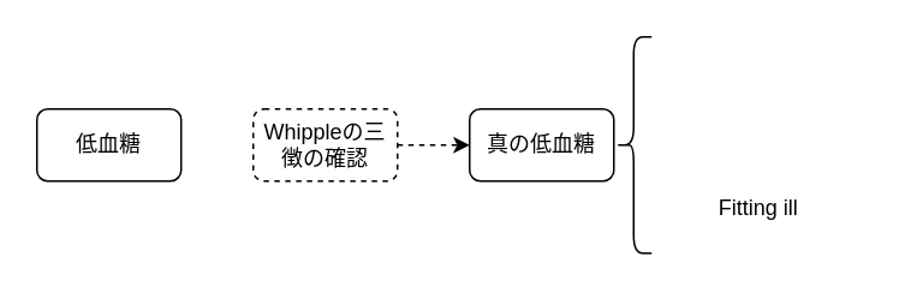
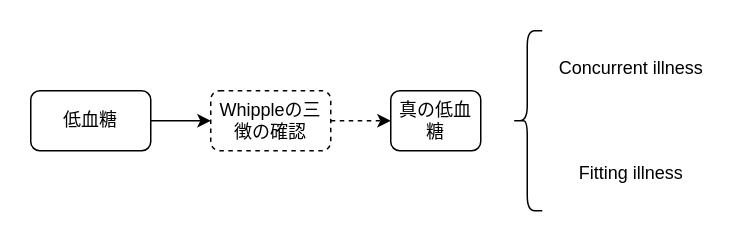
+ <mxCell id="8" value="Concurrent illness" style="text;html=1;align=center;verticalAlign=middle;whiteSpace=wrap;rounded=0;" vertex="1" parent="1"><mxGeometry x="361" y="30" width="119" height="30" as="geometry" /></mxCell>
+ <mxCell id="2" style="edgeStyle=none;html=1;exitX=1;exitY=0.5;exitDx=0;exitDy=0;entryX=0;entryY=0.5;entryDx=0;entryDy=0;" edge="1" parent="1" source="3" target="5"><mxGeometry relative="1" as="geometry" /></mxCell>
- <mxCell id="6" value="真の低血糖" style="rounded=1;whiteSpace=wrap;html=1;" vertex="1" parent="1"><mxGeometry x="260" y="60" width="80" height="40" as="geometry" /></mxCell>
+ <mxCell id="6" value="真の低血糖" style="rounded=1;whiteSpace=wrap;html=1;" vertex="1" parent="1"><mxGeometry x="260" y="60" width="60" height="40" as="geometry" /></mxCell>
- <mxCell id="9" value="Fitting ill" style="text;html=1;align=center;verticalAlign=middle;whiteSpace=wrap;rounded=0;" vertex="1" parent="1"><mxGeometry x="361" y="100" width="119" height="30" as="geometry" /></mxCell>
+ <mxCell id="9" value="Fitting illness" style="text;html=1;align=center;verticalAlign=middle;whiteSpace=wrap;rounded=0;" vertex="1" parent="1"><mxGeometry x="361" y="100" width="119" height="30" as="geometry" /></mxCell>
